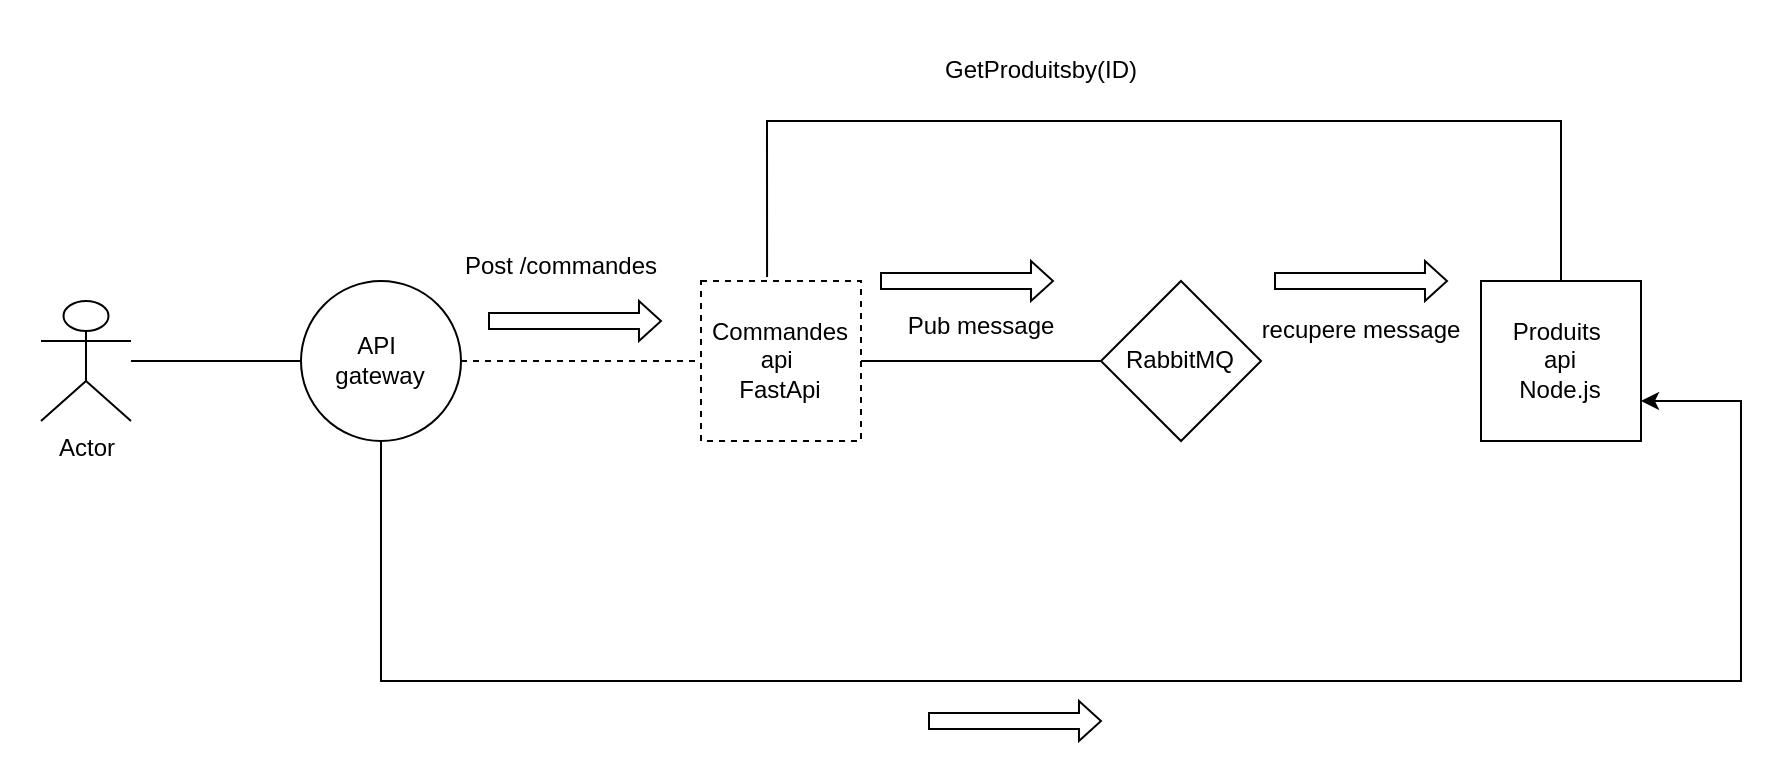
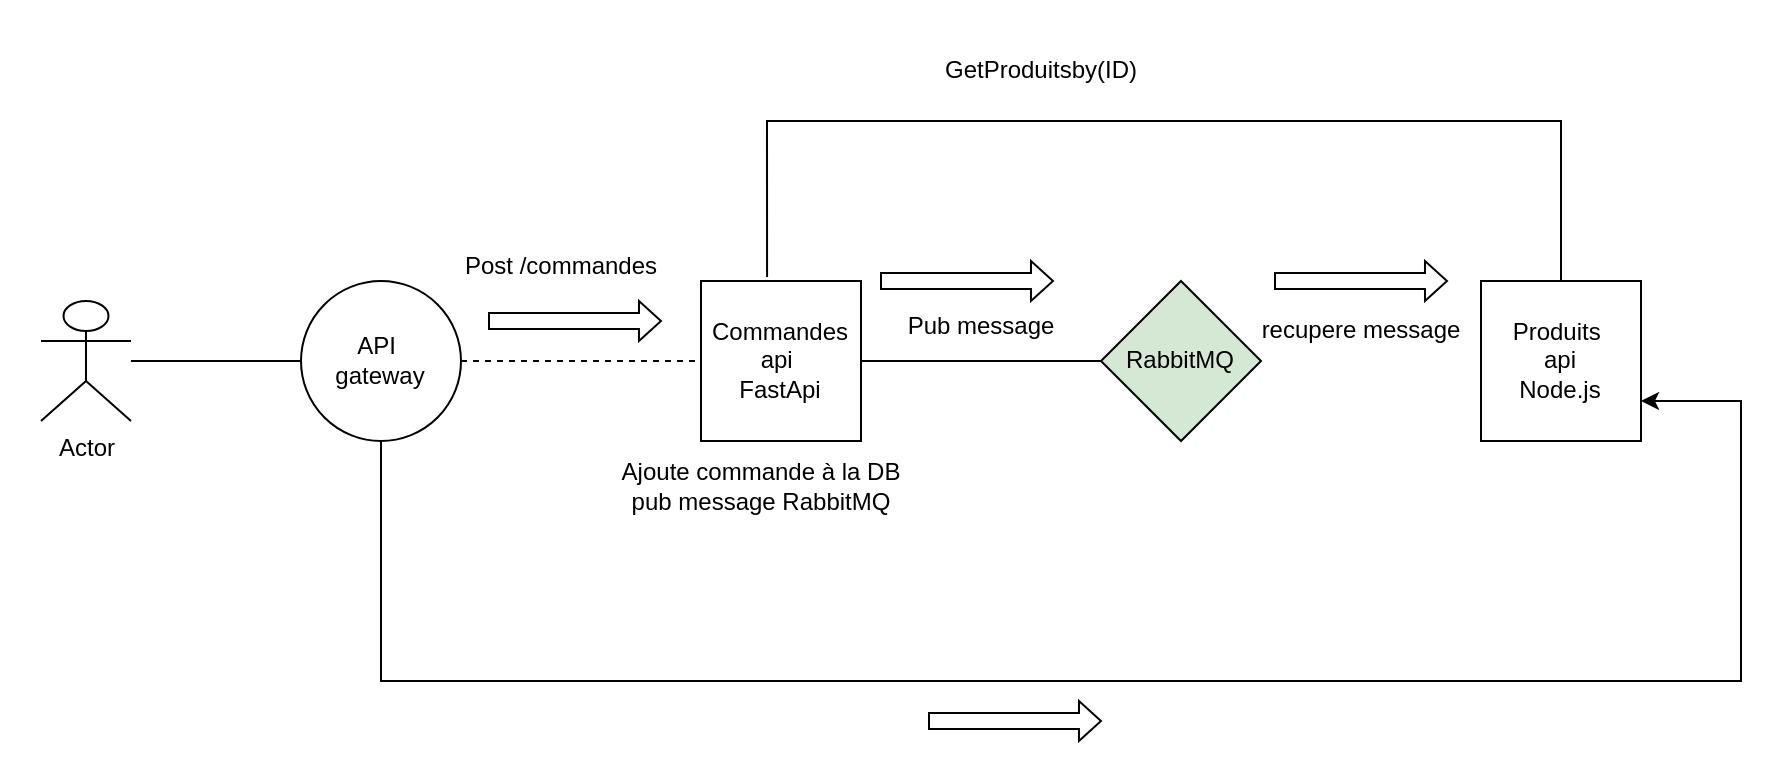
- <mxCell id="6" value="Commandes api&amp;nbsp;&lt;div&gt;FastApi&lt;/div&gt;" style="whiteSpace=wrap;html=1;aspect=fixed;dashed=1;" vertex="1" parent="1"><mxGeometry x="350" y="140" width="80" height="80" as="geometry" /></mxCell>
+ <mxCell id="6" value="Commandes api&amp;nbsp;&lt;div&gt;FastApi&lt;/div&gt;" style="whiteSpace=wrap;html=1;aspect=fixed;" vertex="1" parent="1"><mxGeometry x="350" y="140" width="80" height="80" as="geometry" /></mxCell>
- <mxCell id="12" value="RabbitMQ" style="rhombus;whiteSpace=wrap;html=1;" vertex="1" parent="1"><mxGeometry x="550" y="140" width="80" height="80" as="geometry" /></mxCell>
+ <mxCell id="12" value="RabbitMQ" style="rhombus;whiteSpace=wrap;html=1;fillColor=#d5e8d4;" vertex="1" parent="1"><mxGeometry x="550" y="140" width="80" height="80" as="geometry" /></mxCell>
+ <mxCell id="16" value="Ajoute commande à la DB&lt;div&gt;pub message RabbitMQ&lt;/div&gt;" style="text;html=1;align=center;verticalAlign=middle;resizable=0;points=[];autosize=1;strokeColor=none;fillColor=none;" vertex="1" parent="1"><mxGeometry x="300" y="223" width="160" height="40" as="geometry" /></mxCell>
